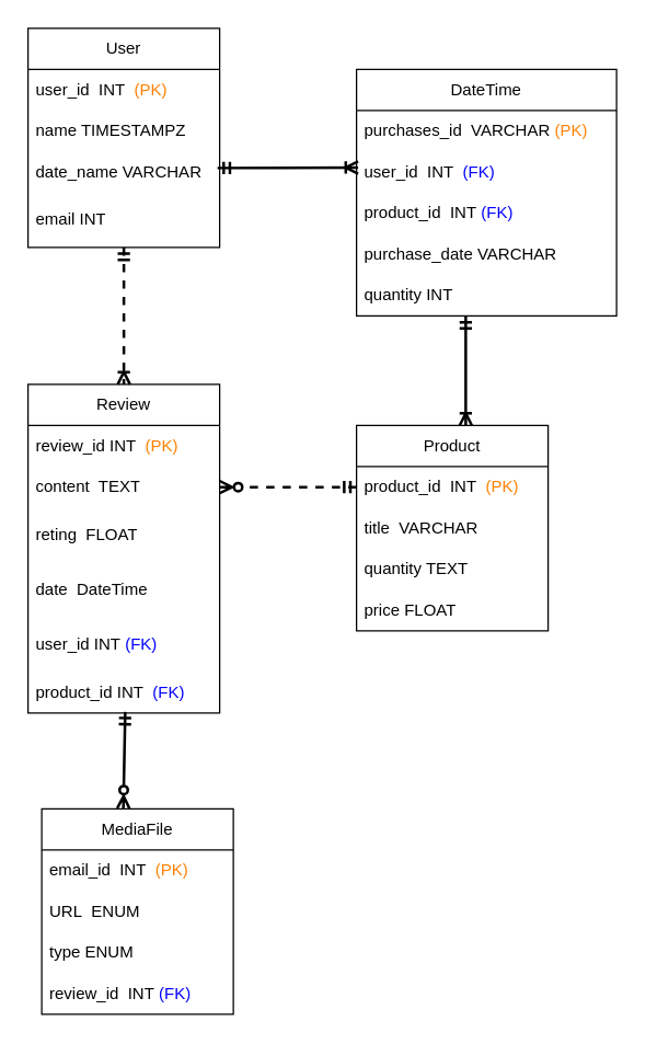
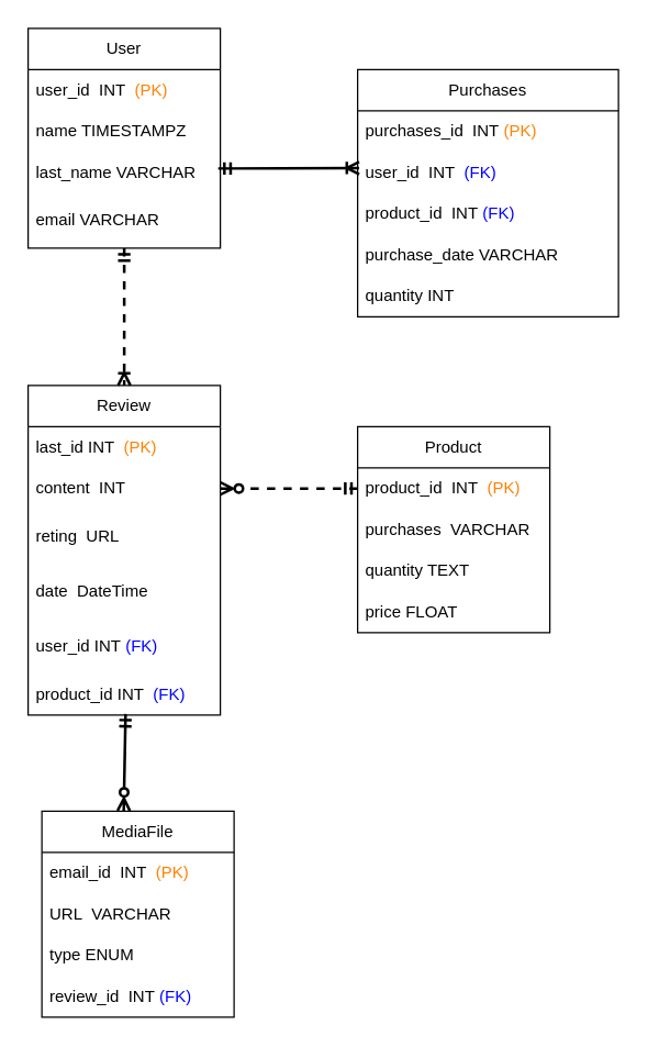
- <mxCell id="27" value="DateTime" style="swimlane;fontStyle=0;childLayout=stackLayout;horizontal=1;startSize=30;horizontalStack=0;resizeParent=1;resizeParentMax=0;resizeLast=0;collapsible=1;marginBottom=0;whiteSpace=wrap;html=1;" parent="1" vertex="1"><mxGeometry x="260" y="50" width="190" height="180" as="geometry" /></mxCell>
+ <mxCell id="27" value="Purchases" style="swimlane;fontStyle=0;childLayout=stackLayout;horizontal=1;startSize=30;horizontalStack=0;resizeParent=1;resizeParentMax=0;resizeLast=0;collapsible=1;marginBottom=0;whiteSpace=wrap;html=1;" parent="1" vertex="1"><mxGeometry x="260" y="50" width="190" height="180" as="geometry" /></mxCell>
- <mxCell id="28" value="purchases_id&amp;nbsp; VARCHAR&amp;nbsp;&lt;span style=&quot;color: rgb(255, 128, 0);&quot;&gt;(PK)&lt;/span&gt;" style="text;strokeColor=none;fillColor=none;align=left;verticalAlign=middle;spacingLeft=4;spacingRight=4;overflow=hidden;points=[[0,0.5],[1,0.5]];portConstraint=eastwest;rotatable=0;whiteSpace=wrap;html=1;" parent="27" vertex="1"><mxGeometry y="30" width="190" height="30" as="geometry" /></mxCell>
+ <mxCell id="28" value="purchases_id&amp;nbsp; INT&amp;nbsp;&lt;span style=&quot;color: rgb(255, 128, 0);&quot;&gt;(PK)&lt;/span&gt;" style="text;strokeColor=none;fillColor=none;align=left;verticalAlign=middle;spacingLeft=4;spacingRight=4;overflow=hidden;points=[[0,0.5],[1,0.5]];portConstraint=eastwest;rotatable=0;whiteSpace=wrap;html=1;" parent="27" vertex="1"><mxGeometry y="30" width="190" height="30" as="geometry" /></mxCell>
- <mxCell id="5" value="date_name VARCHAR" style="text;strokeColor=none;fillColor=none;align=left;verticalAlign=middle;spacingLeft=4;spacingRight=4;overflow=hidden;points=[[0,0.5],[1,0.5]];portConstraint=eastwest;rotatable=0;whiteSpace=wrap;html=1;" parent="2" vertex="1"><mxGeometry y="90" width="140" height="30" as="geometry" /></mxCell>
+ <mxCell id="5" value="last_name VARCHAR" style="text;strokeColor=none;fillColor=none;align=left;verticalAlign=middle;spacingLeft=4;spacingRight=4;overflow=hidden;points=[[0,0.5],[1,0.5]];portConstraint=eastwest;rotatable=0;whiteSpace=wrap;html=1;" parent="2" vertex="1"><mxGeometry y="90" width="140" height="30" as="geometry" /></mxCell>
- <mxCell id="6" value="email INT" style="text;strokeColor=none;fillColor=none;align=left;verticalAlign=middle;spacingLeft=4;spacingRight=4;overflow=hidden;points=[[0,0.5],[1,0.5]];portConstraint=eastwest;rotatable=0;whiteSpace=wrap;html=1;" parent="2" vertex="1"><mxGeometry y="120" width="140" height="40" as="geometry" /></mxCell>
+ <mxCell id="6" value="email VARCHAR" style="text;strokeColor=none;fillColor=none;align=left;verticalAlign=middle;spacingLeft=4;spacingRight=4;overflow=hidden;points=[[0,0.5],[1,0.5]];portConstraint=eastwest;rotatable=0;whiteSpace=wrap;html=1;" parent="2" vertex="1"><mxGeometry y="120" width="140" height="40" as="geometry" /></mxCell>
- <mxCell id="33" value="" style="endArrow=ERoneToMany;html=1;rounded=0;exitX=0.42;exitY=1.005;exitDx=0;exitDy=0;exitPerimeter=0;entryX=0.57;entryY=0.001;entryDx=0;entryDy=0;entryPerimeter=0;endFill=0;strokeWidth=2;startArrow=ERmandOne;startFill=0;" parent="1" source="32" target="7" edge="1"><mxGeometry width="50" height="50" relative="1" as="geometry"><mxPoint x="190" y="200" as="sourcePoint" /><mxPoint x="240" y="150" as="targetPoint" /></mxGeometry></mxCell>
- <mxCell id="13" value="review_id INT&amp;nbsp;&amp;nbsp;&lt;span style=&quot;color: rgb(255, 128, 0);&quot;&gt;(PK)&lt;/span&gt;" style="text;strokeColor=none;fillColor=none;align=left;verticalAlign=middle;spacingLeft=4;spacingRight=4;overflow=hidden;points=[[0,0.5],[1,0.5]];portConstraint=eastwest;rotatable=0;whiteSpace=wrap;html=1;" parent="12" vertex="1"><mxGeometry y="30" width="140" height="30" as="geometry" /></mxCell>
+ <mxCell id="13" value="last_id INT&amp;nbsp;&amp;nbsp;&lt;span style=&quot;color: rgb(255, 128, 0);&quot;&gt;(PK)&lt;/span&gt;" style="text;strokeColor=none;fillColor=none;align=left;verticalAlign=middle;spacingLeft=4;spacingRight=4;overflow=hidden;points=[[0,0.5],[1,0.5]];portConstraint=eastwest;rotatable=0;whiteSpace=wrap;html=1;" parent="12" vertex="1"><mxGeometry y="30" width="140" height="30" as="geometry" /></mxCell>
- <mxCell id="14" value="content&amp;nbsp; TEXT" style="text;strokeColor=none;fillColor=none;align=left;verticalAlign=middle;spacingLeft=4;spacingRight=4;overflow=hidden;points=[[0,0.5],[1,0.5]];portConstraint=eastwest;rotatable=0;whiteSpace=wrap;html=1;" parent="12" vertex="1"><mxGeometry y="60" width="140" height="30" as="geometry" /></mxCell>
+ <mxCell id="14" value="content&amp;nbsp; INT" style="text;strokeColor=none;fillColor=none;align=left;verticalAlign=middle;spacingLeft=4;spacingRight=4;overflow=hidden;points=[[0,0.5],[1,0.5]];portConstraint=eastwest;rotatable=0;whiteSpace=wrap;html=1;" parent="12" vertex="1"><mxGeometry y="60" width="140" height="30" as="geometry" /></mxCell>
- <mxCell id="9" value="title&amp;nbsp; VARCHAR" style="text;strokeColor=none;fillColor=none;align=left;verticalAlign=middle;spacingLeft=4;spacingRight=4;overflow=hidden;points=[[0,0.5],[1,0.5]];portConstraint=eastwest;rotatable=0;whiteSpace=wrap;html=1;" parent="7" vertex="1"><mxGeometry y="60" width="140" height="30" as="geometry" /></mxCell>
+ <mxCell id="9" value="purchases&amp;nbsp; VARCHAR" style="text;strokeColor=none;fillColor=none;align=left;verticalAlign=middle;spacingLeft=4;spacingRight=4;overflow=hidden;points=[[0,0.5],[1,0.5]];portConstraint=eastwest;rotatable=0;whiteSpace=wrap;html=1;" parent="7" vertex="1"><mxGeometry y="60" width="140" height="30" as="geometry" /></mxCell>
- <mxCell id="15" value="reting&amp;nbsp; FLOAT" style="text;strokeColor=none;fillColor=none;align=left;verticalAlign=middle;spacingLeft=4;spacingRight=4;overflow=hidden;points=[[0,0.5],[1,0.5]];portConstraint=eastwest;rotatable=0;whiteSpace=wrap;html=1;" parent="12" vertex="1"><mxGeometry y="90" width="140" height="40" as="geometry" /></mxCell>
+ <mxCell id="15" value="reting&amp;nbsp; URL" style="text;strokeColor=none;fillColor=none;align=left;verticalAlign=middle;spacingLeft=4;spacingRight=4;overflow=hidden;points=[[0,0.5],[1,0.5]];portConstraint=eastwest;rotatable=0;whiteSpace=wrap;html=1;" parent="12" vertex="1"><mxGeometry y="90" width="140" height="40" as="geometry" /></mxCell>
- <mxCell id="21" value="URL&amp;nbsp; ENUM" style="text;strokeColor=none;fillColor=none;align=left;verticalAlign=middle;spacingLeft=4;spacingRight=4;overflow=hidden;points=[[0,0.5],[1,0.5]];portConstraint=eastwest;rotatable=0;whiteSpace=wrap;html=1;" parent="19" vertex="1"><mxGeometry y="60" width="140" height="30" as="geometry" /></mxCell>
+ <mxCell id="21" value="URL&amp;nbsp; VARCHAR" style="text;strokeColor=none;fillColor=none;align=left;verticalAlign=middle;spacingLeft=4;spacingRight=4;overflow=hidden;points=[[0,0.5],[1,0.5]];portConstraint=eastwest;rotatable=0;whiteSpace=wrap;html=1;" parent="19" vertex="1"><mxGeometry y="60" width="140" height="30" as="geometry" /></mxCell>
